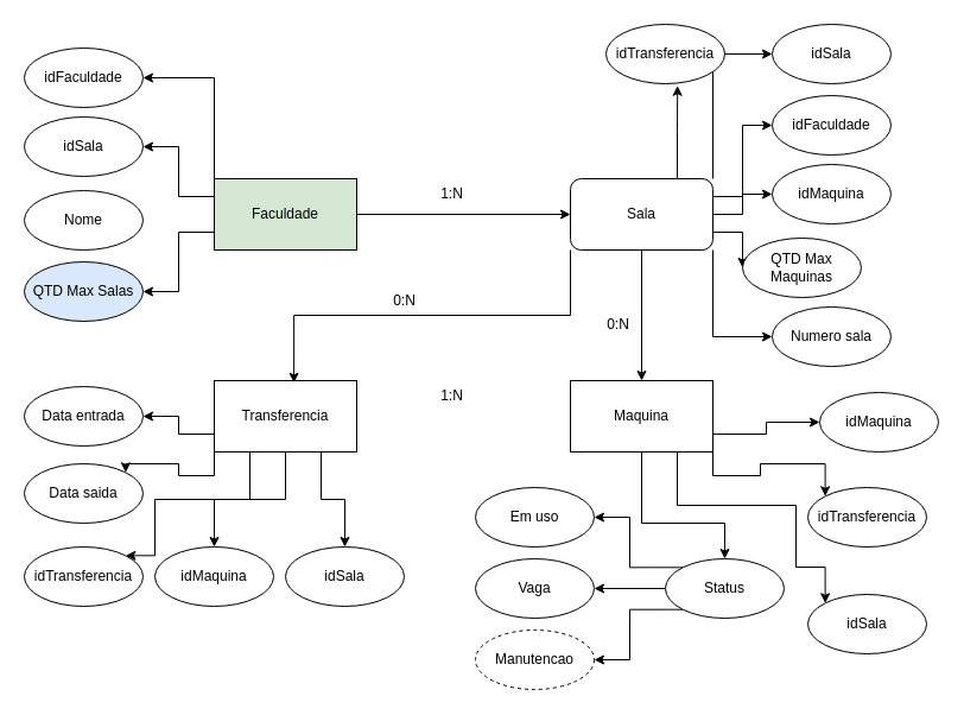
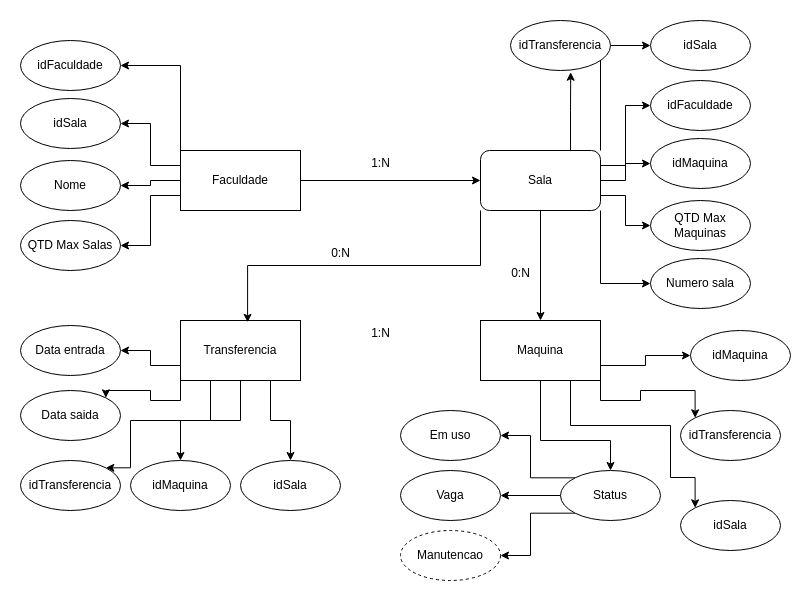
+ <mxCell id="3" style="edgeStyle=orthogonalEdgeStyle;rounded=0;orthogonalLoop=1;jettySize=auto;html=1;exitX=0;exitY=0.5;exitDx=0;exitDy=0;entryX=1;entryY=0.5;entryDx=0;entryDy=0;" parent="1" source="7" target="30" edge="1"><mxGeometry relative="1" as="geometry" /></mxCell>
- <mxCell id="7" value="Faculdade" style="rounded=0;whiteSpace=wrap;html=1;fillColor=#d5e8d4;" parent="1" vertex="1"><mxGeometry x="180" y="150" width="120" height="60" as="geometry" /></mxCell>
+ <mxCell id="7" value="Faculdade" style="rounded=0;whiteSpace=wrap;html=1;" parent="1" vertex="1"><mxGeometry x="180" y="150" width="120" height="60" as="geometry" /></mxCell>
- <mxCell id="35" value="QTD Max Maquinas" style="ellipse;whiteSpace=wrap;html=1;" parent="1" vertex="1"><mxGeometry x="625" y="200" width="100" height="50" as="geometry" /></mxCell>
+ <mxCell id="35" value="QTD Max Maquinas" style="ellipse;whiteSpace=wrap;html=1;" parent="1" vertex="1"><mxGeometry x="650" y="200" width="100" height="50" as="geometry" /></mxCell>
- <mxCell id="34" value="QTD Max Salas" style="ellipse;whiteSpace=wrap;html=1;fillColor=#dae8fc;" parent="1" vertex="1"><mxGeometry x="20" y="220" width="100" height="50" as="geometry" /></mxCell>
+ <mxCell id="34" value="QTD Max Salas" style="ellipse;whiteSpace=wrap;html=1;" parent="1" vertex="1"><mxGeometry x="20" y="220" width="100" height="50" as="geometry" /></mxCell>
